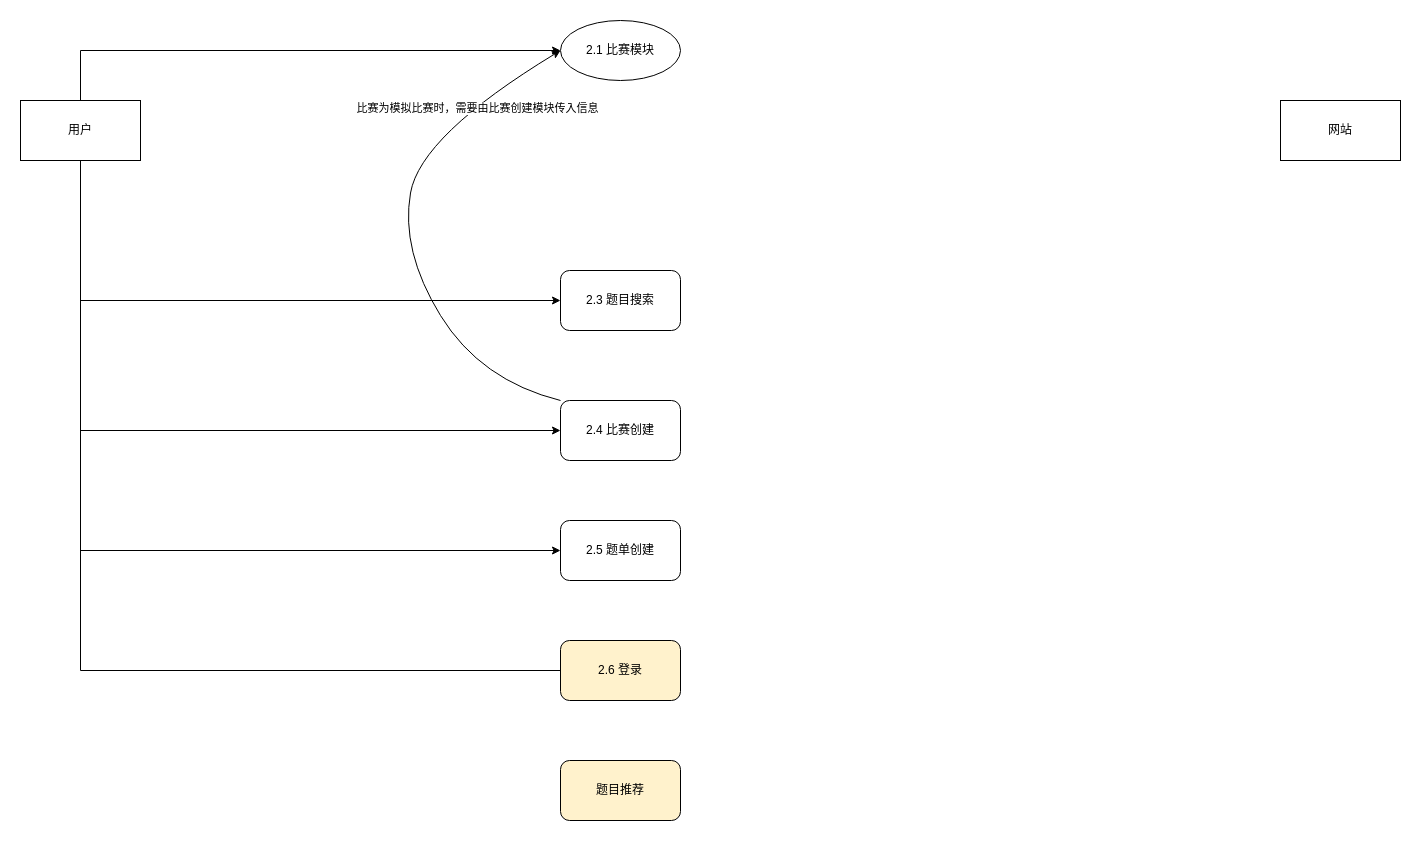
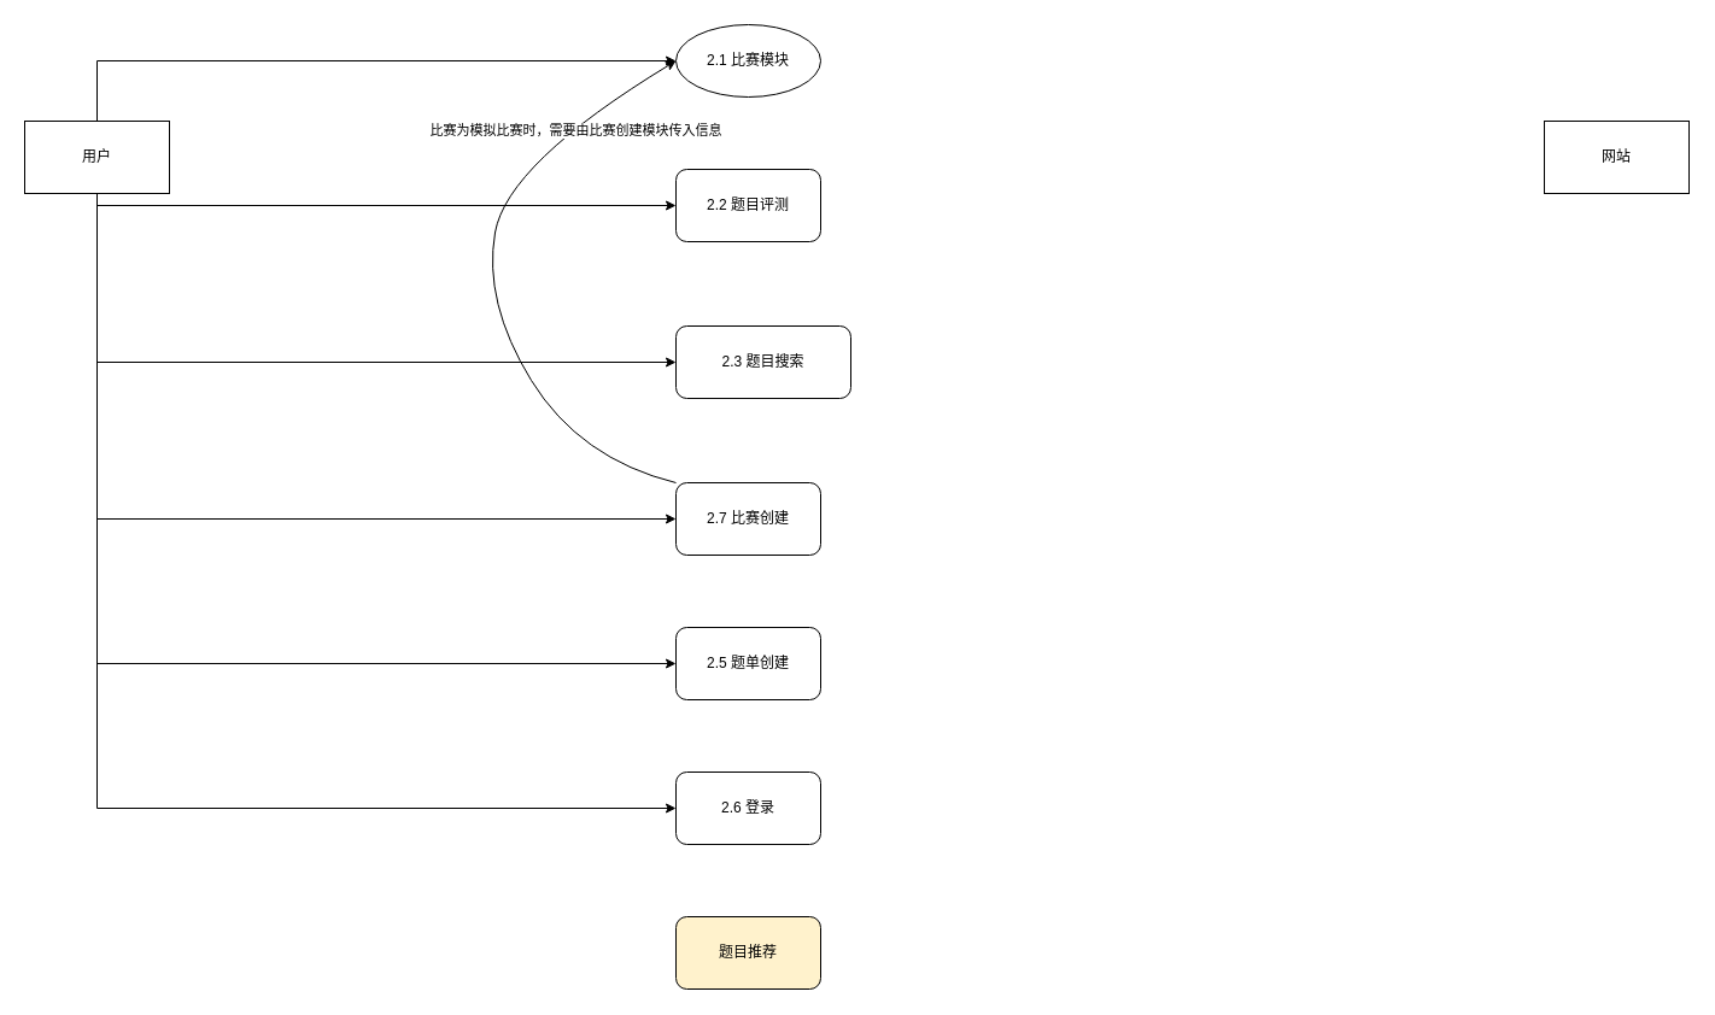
+ <mxCell id="6" style="edgeStyle=orthogonalEdgeStyle;rounded=0;orthogonalLoop=1;jettySize=auto;html=1;exitX=0.5;exitY=1;exitDx=0;exitDy=0;entryX=0;entryY=0.5;entryDx=0;entryDy=0;" edge="1" parent="1" source="8" target="11"><mxGeometry relative="1" as="geometry"><Array as="points"><mxPoint x="80" y="170" /></Array></mxGeometry></mxCell>
+ <mxCell id="11" value="2.2 题目评测" style="rounded=1;whiteSpace=wrap;html=1;" vertex="1" parent="1"><mxGeometry x="560" y="140" width="120" height="60" as="geometry" /></mxCell>
- <mxCell id="12" value="2.3 题目搜索" style="rounded=1;whiteSpace=wrap;html=1;" vertex="1" parent="1"><mxGeometry x="560" y="270" width="120" height="60" as="geometry" /></mxCell>
+ <mxCell id="12" value="2.3 题目搜索" style="rounded=1;whiteSpace=wrap;html=1;" vertex="1" parent="1"><mxGeometry x="560" y="270" width="145" height="60" as="geometry" /></mxCell>
- <mxCell id="13" value="2.4 比赛创建" style="rounded=1;whiteSpace=wrap;html=1;" vertex="1" parent="1"><mxGeometry x="560" y="400" width="120" height="60" as="geometry" /></mxCell>
+ <mxCell id="13" value="2.7 比赛创建" style="rounded=1;whiteSpace=wrap;html=1;" vertex="1" parent="1"><mxGeometry x="560" y="400" width="120" height="60" as="geometry" /></mxCell>
- <mxCell id="2" style="edgeStyle=orthogonalEdgeStyle;rounded=0;orthogonalLoop=1;jettySize=auto;html=1;entryX=0;entryY=0.5;entryDx=0;entryDy=0;endArrow=none;" edge="1" parent="1" source="8" target="15"><mxGeometry relative="1" as="geometry"><Array as="points"><mxPoint x="80" y="670" /></Array></mxGeometry></mxCell>
+ <mxCell id="2" style="edgeStyle=orthogonalEdgeStyle;rounded=0;orthogonalLoop=1;jettySize=auto;html=1;entryX=0;entryY=0.5;entryDx=0;entryDy=0;" edge="1" parent="1" source="8" target="15"><mxGeometry relative="1" as="geometry"><Array as="points"><mxPoint x="80" y="670" /></Array></mxGeometry></mxCell>
- <mxCell id="15" value="2.6 登录" style="rounded=1;whiteSpace=wrap;html=1;fillColor=#fff2cc;" vertex="1" parent="1"><mxGeometry x="560" y="640" width="120" height="60" as="geometry" /></mxCell>
+ <mxCell id="15" value="2.6 登录" style="rounded=1;whiteSpace=wrap;html=1;" vertex="1" parent="1"><mxGeometry x="560" y="640" width="120" height="60" as="geometry" /></mxCell>
